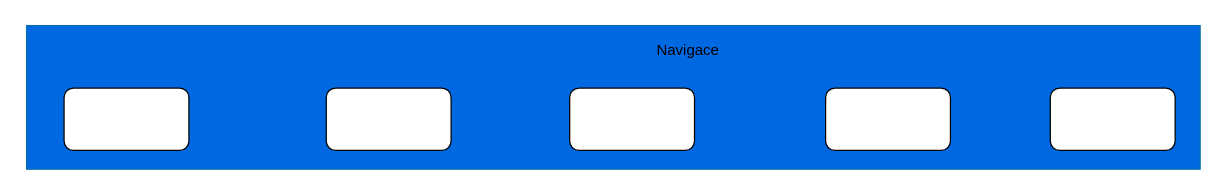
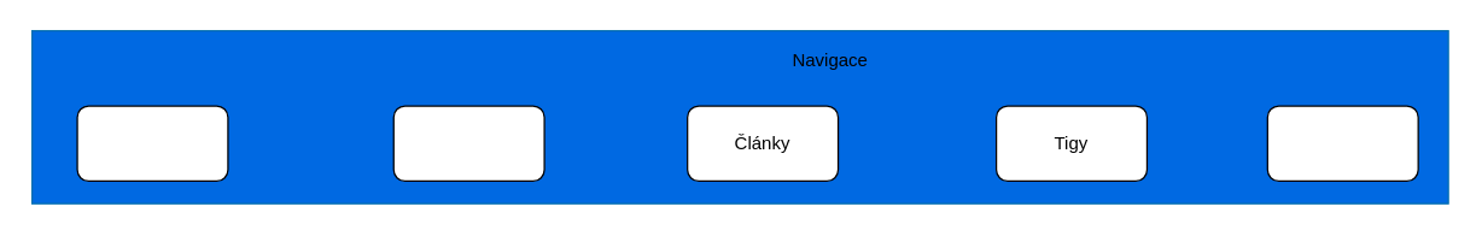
+ <mxCell id="9" value="Články" style="text;html=1;strokeColor=none;fillColor=none;align=center;verticalAlign=middle;whiteSpace=wrap;rounded=0;" parent="7" vertex="1"><mxGeometry x="10" y="5" width="80" height="40" as="geometry" /></mxCell>
+ <mxCell id="12" value="Tigy" style="text;html=1;strokeColor=none;fillColor=none;align=center;verticalAlign=middle;whiteSpace=wrap;rounded=0;" parent="10" vertex="1"><mxGeometry x="10" y="5" width="80" height="40" as="geometry" /></mxCell>
